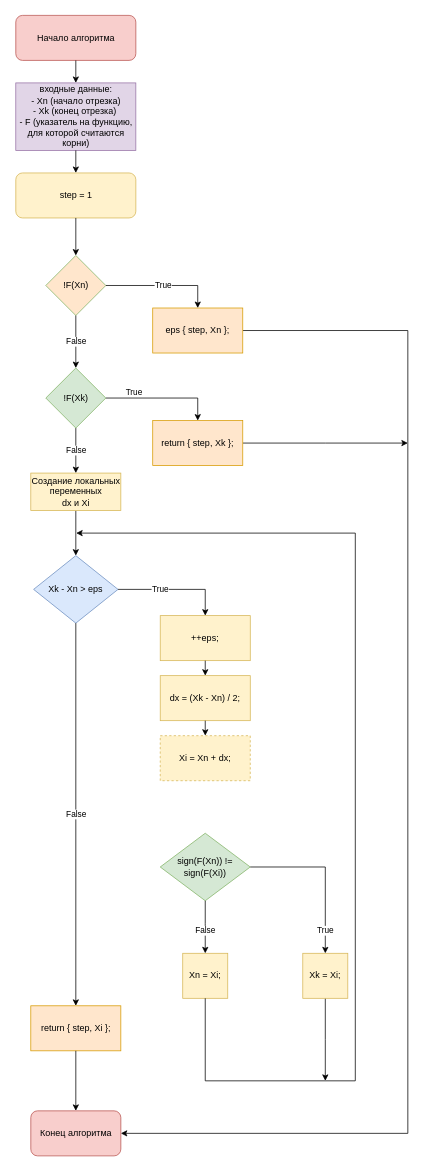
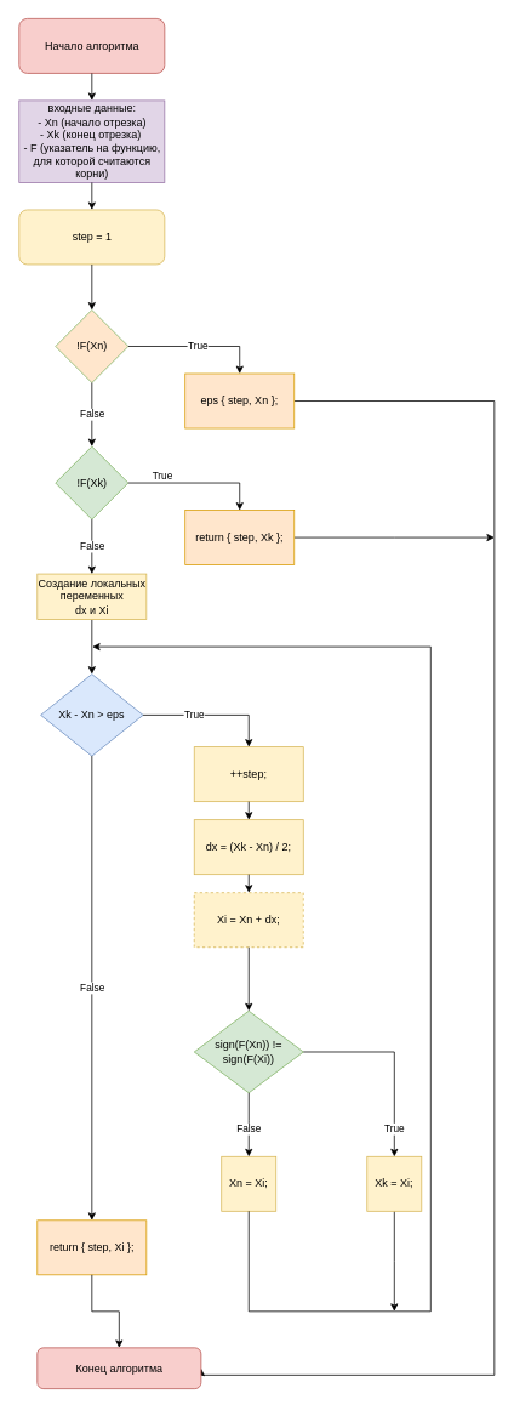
- <mxCell id="13" value="++eps;" style="rounded=0;whiteSpace=wrap;html=1;fillColor=#fff2cc;strokeColor=#d6b656;" parent="1" vertex="1"><mxGeometry x="213" y="820" width="120" height="60" as="geometry" /></mxCell>
+ <mxCell id="13" value="++step;" style="rounded=0;whiteSpace=wrap;html=1;fillColor=#fff2cc;strokeColor=#d6b656;" parent="1" vertex="1"><mxGeometry x="213" y="820" width="120" height="60" as="geometry" /></mxCell>
+ <mxCell id="34" value="" style="endArrow=classic;html=1;rounded=0;edgeStyle=orthogonalEdgeStyle;entryX=0.5;entryY=0;entryDx=0;entryDy=0;exitX=0.5;exitY=1;exitDx=0;exitDy=0;" edge="1" parent="1" source="15" target="16"><mxGeometry width="50" height="50" relative="1" as="geometry"><mxPoint x="83" y="1090" as="sourcePoint" /><mxPoint x="133" y="1040" as="targetPoint" /></mxGeometry></mxCell>
- <mxCell id="21" value="Конец алгоритма" style="rounded=1;whiteSpace=wrap;html=1;fillColor=#f8cecc;strokeColor=#b85450;" parent="1" vertex="1"><mxGeometry x="40.5" y="1480" width="120" height="60" as="geometry" /></mxCell>
+ <mxCell id="21" value="Конец алгоритма" style="rounded=1;whiteSpace=wrap;html=1;fillColor=#f8cecc;strokeColor=#b85450;" parent="1" vertex="1"><mxGeometry x="40.5" y="1480" width="180" height="45" as="geometry" /></mxCell>
